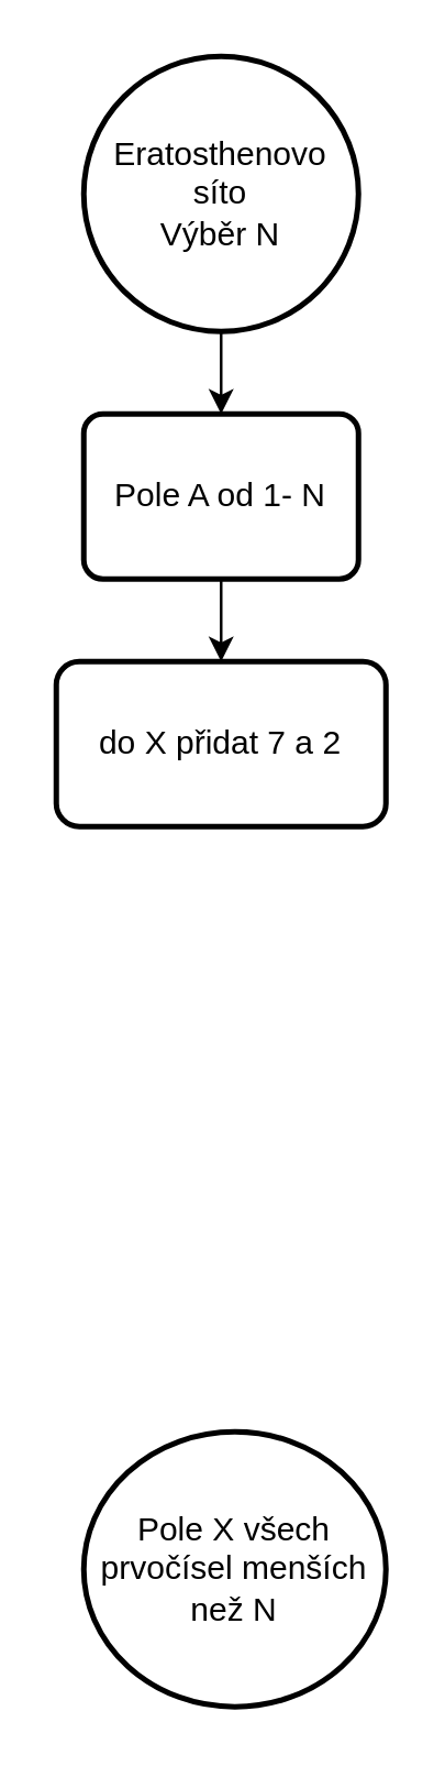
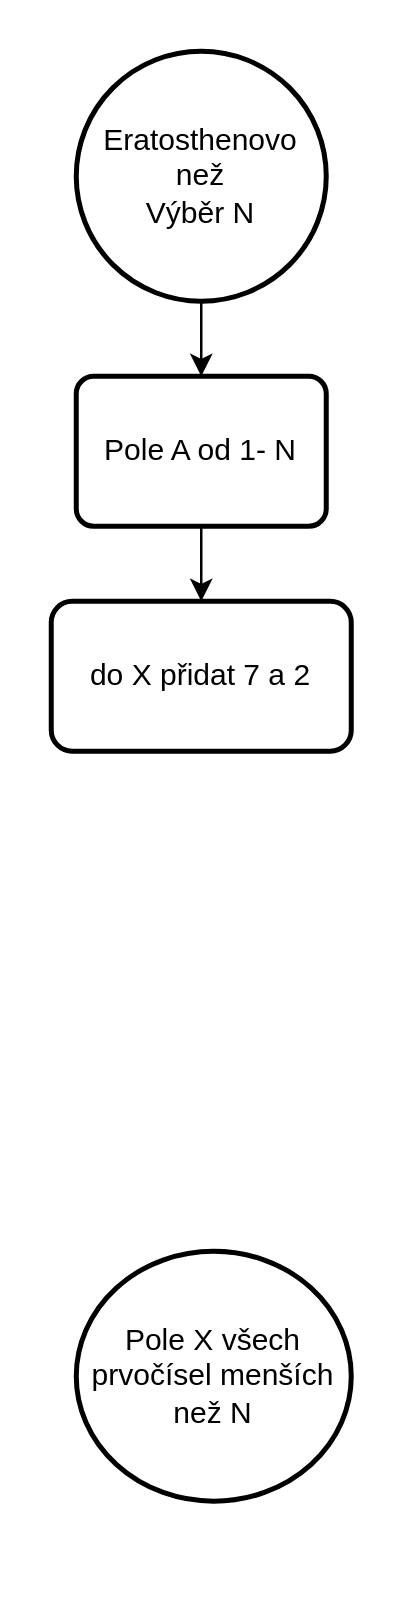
- <mxCell id="3" value="&lt;div&gt;Eratosthenovo síto&lt;/div&gt;&lt;div&gt;Výběr N&lt;br&gt; &lt;/div&gt;" style="strokeWidth=2;html=1;shape=mxgraph.flowchart.start_2;whiteSpace=wrap;" vertex="1" parent="1"><mxGeometry x="30" y="20" width="100" height="100" as="geometry" /></mxCell>
+ <mxCell id="3" value="&lt;div&gt;Eratosthenovo než&lt;/div&gt;&lt;div&gt;Výběr N&lt;br&gt; &lt;/div&gt;" style="strokeWidth=2;html=1;shape=mxgraph.flowchart.start_2;whiteSpace=wrap;" vertex="1" parent="1"><mxGeometry x="30" y="20" width="100" height="100" as="geometry" /></mxCell>
- <mxCell id="4" value="Pole X všech prvočísel menších než N" style="strokeWidth=2;html=1;shape=mxgraph.flowchart.start_2;whiteSpace=wrap;" vertex="1" parent="1"><mxGeometry x="30" y="520" width="110" height="100" as="geometry" /></mxCell>
+ <mxCell id="4" value="Pole X všech prvočísel menších než N" style="strokeWidth=2;html=1;shape=mxgraph.flowchart.start_2;whiteSpace=wrap;" vertex="1" parent="1"><mxGeometry x="30" y="500" width="110" height="100" as="geometry" /></mxCell>
